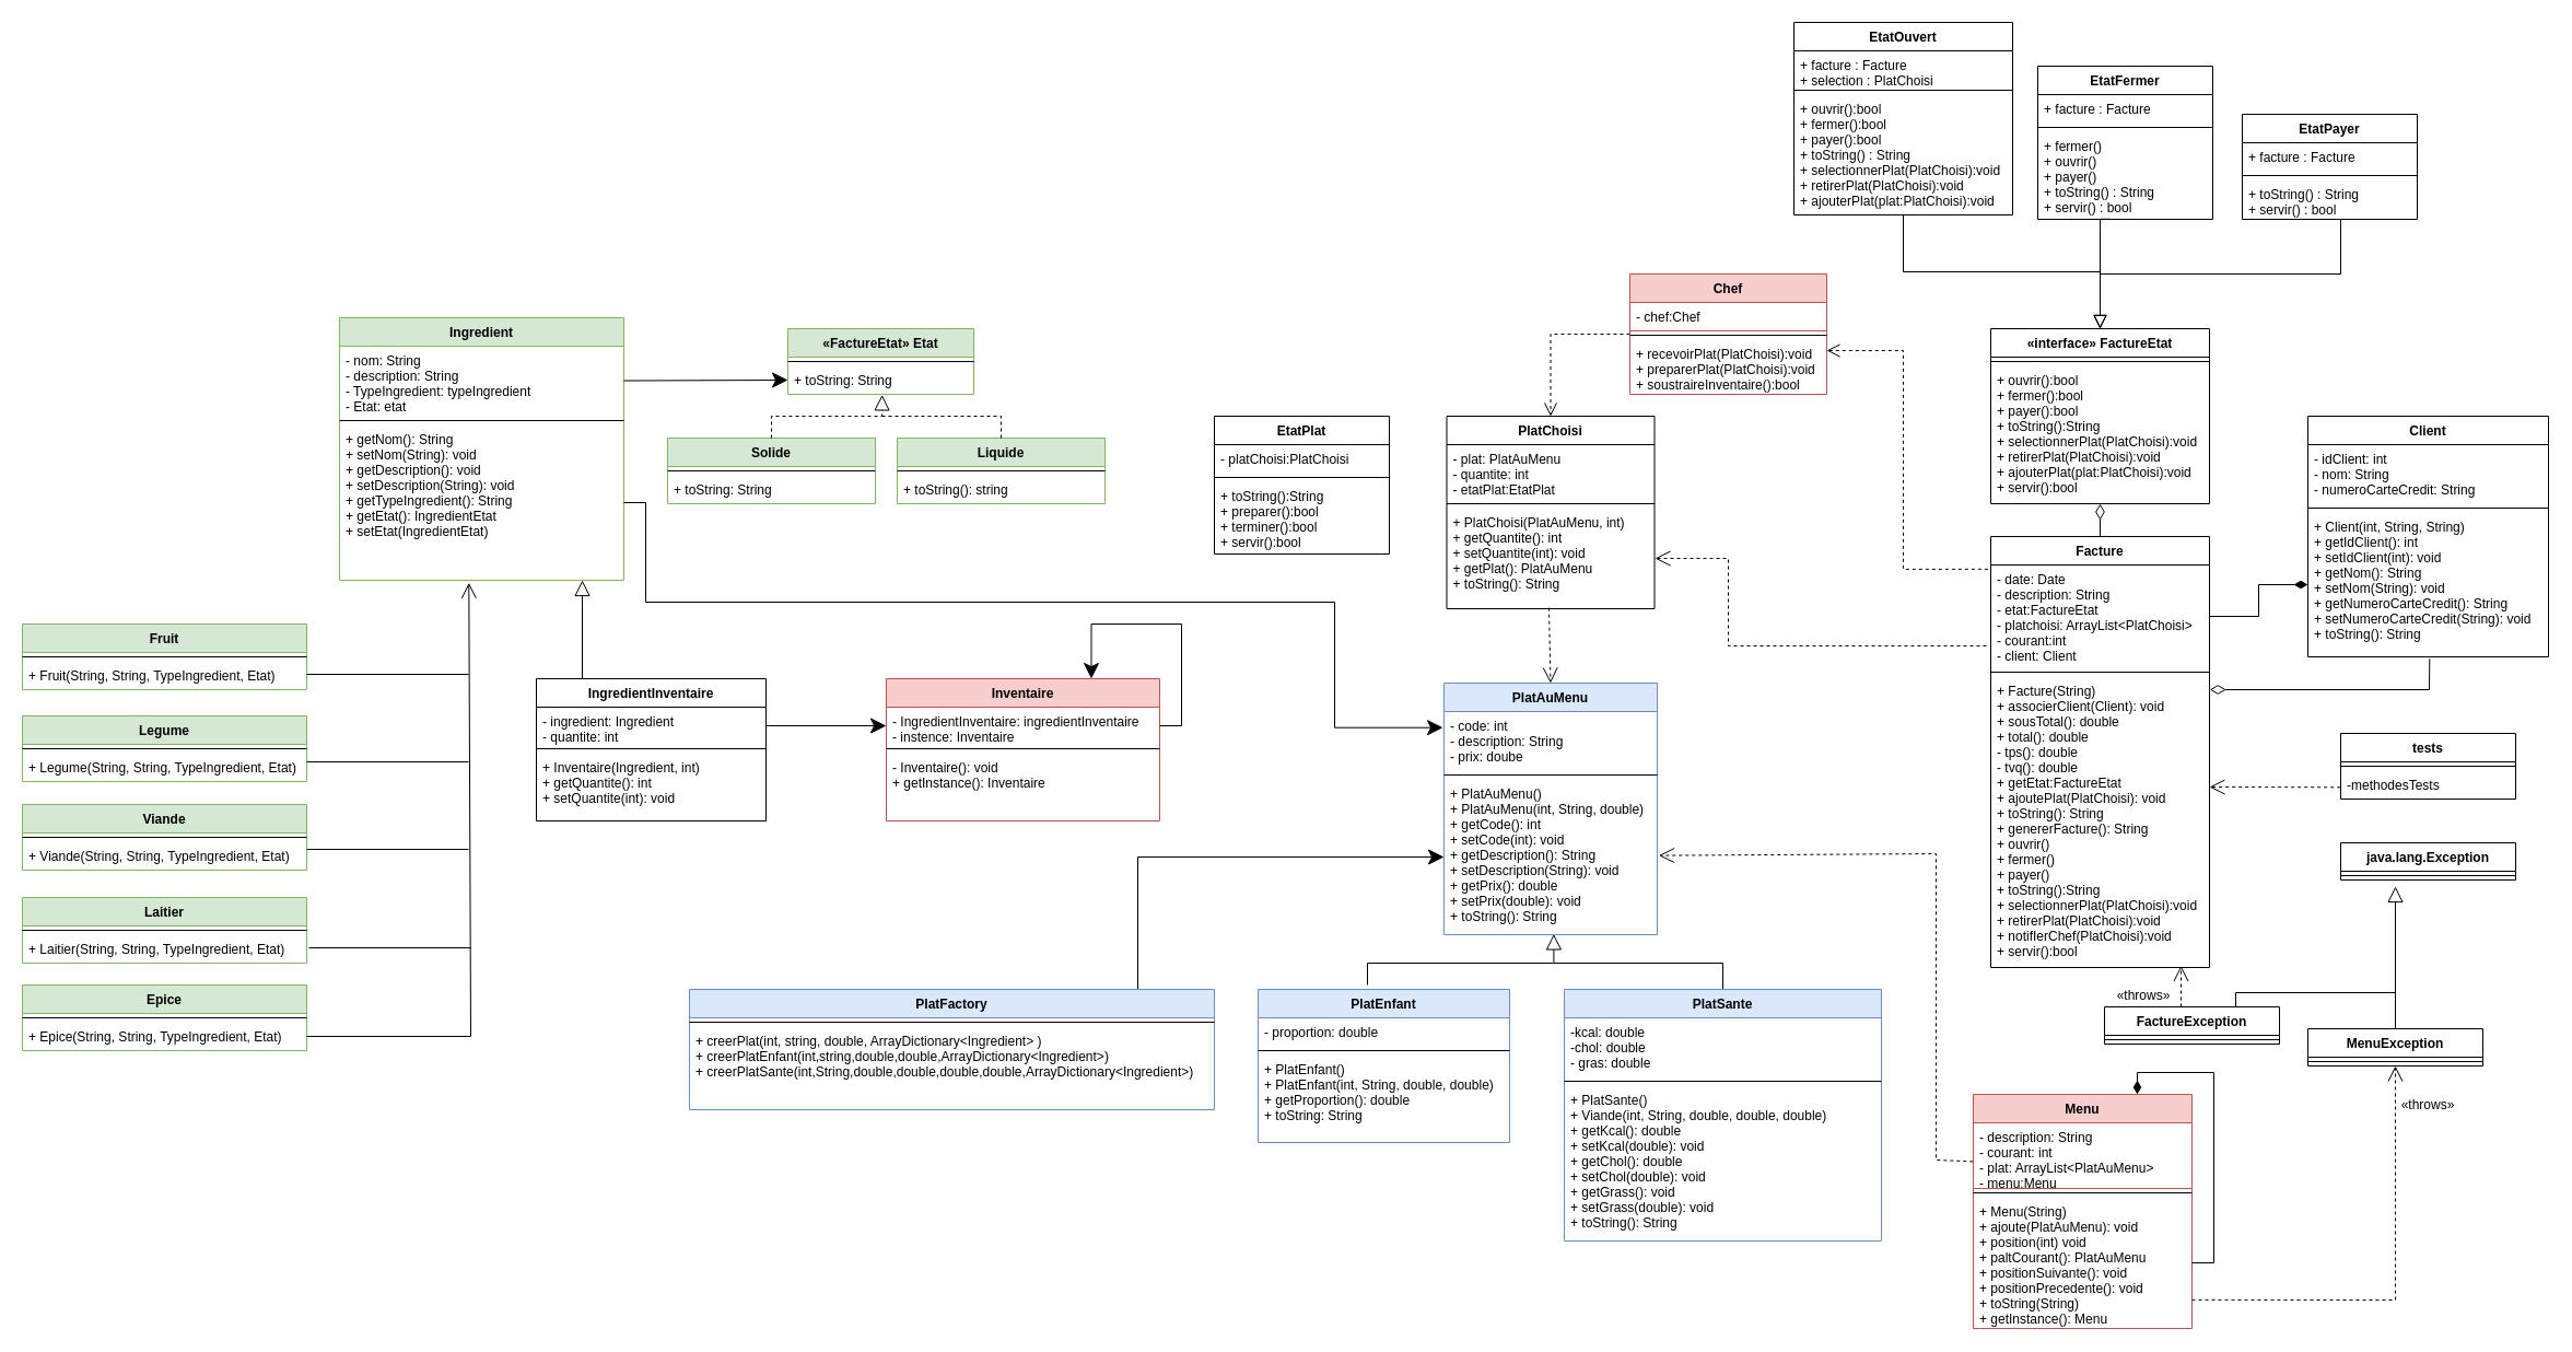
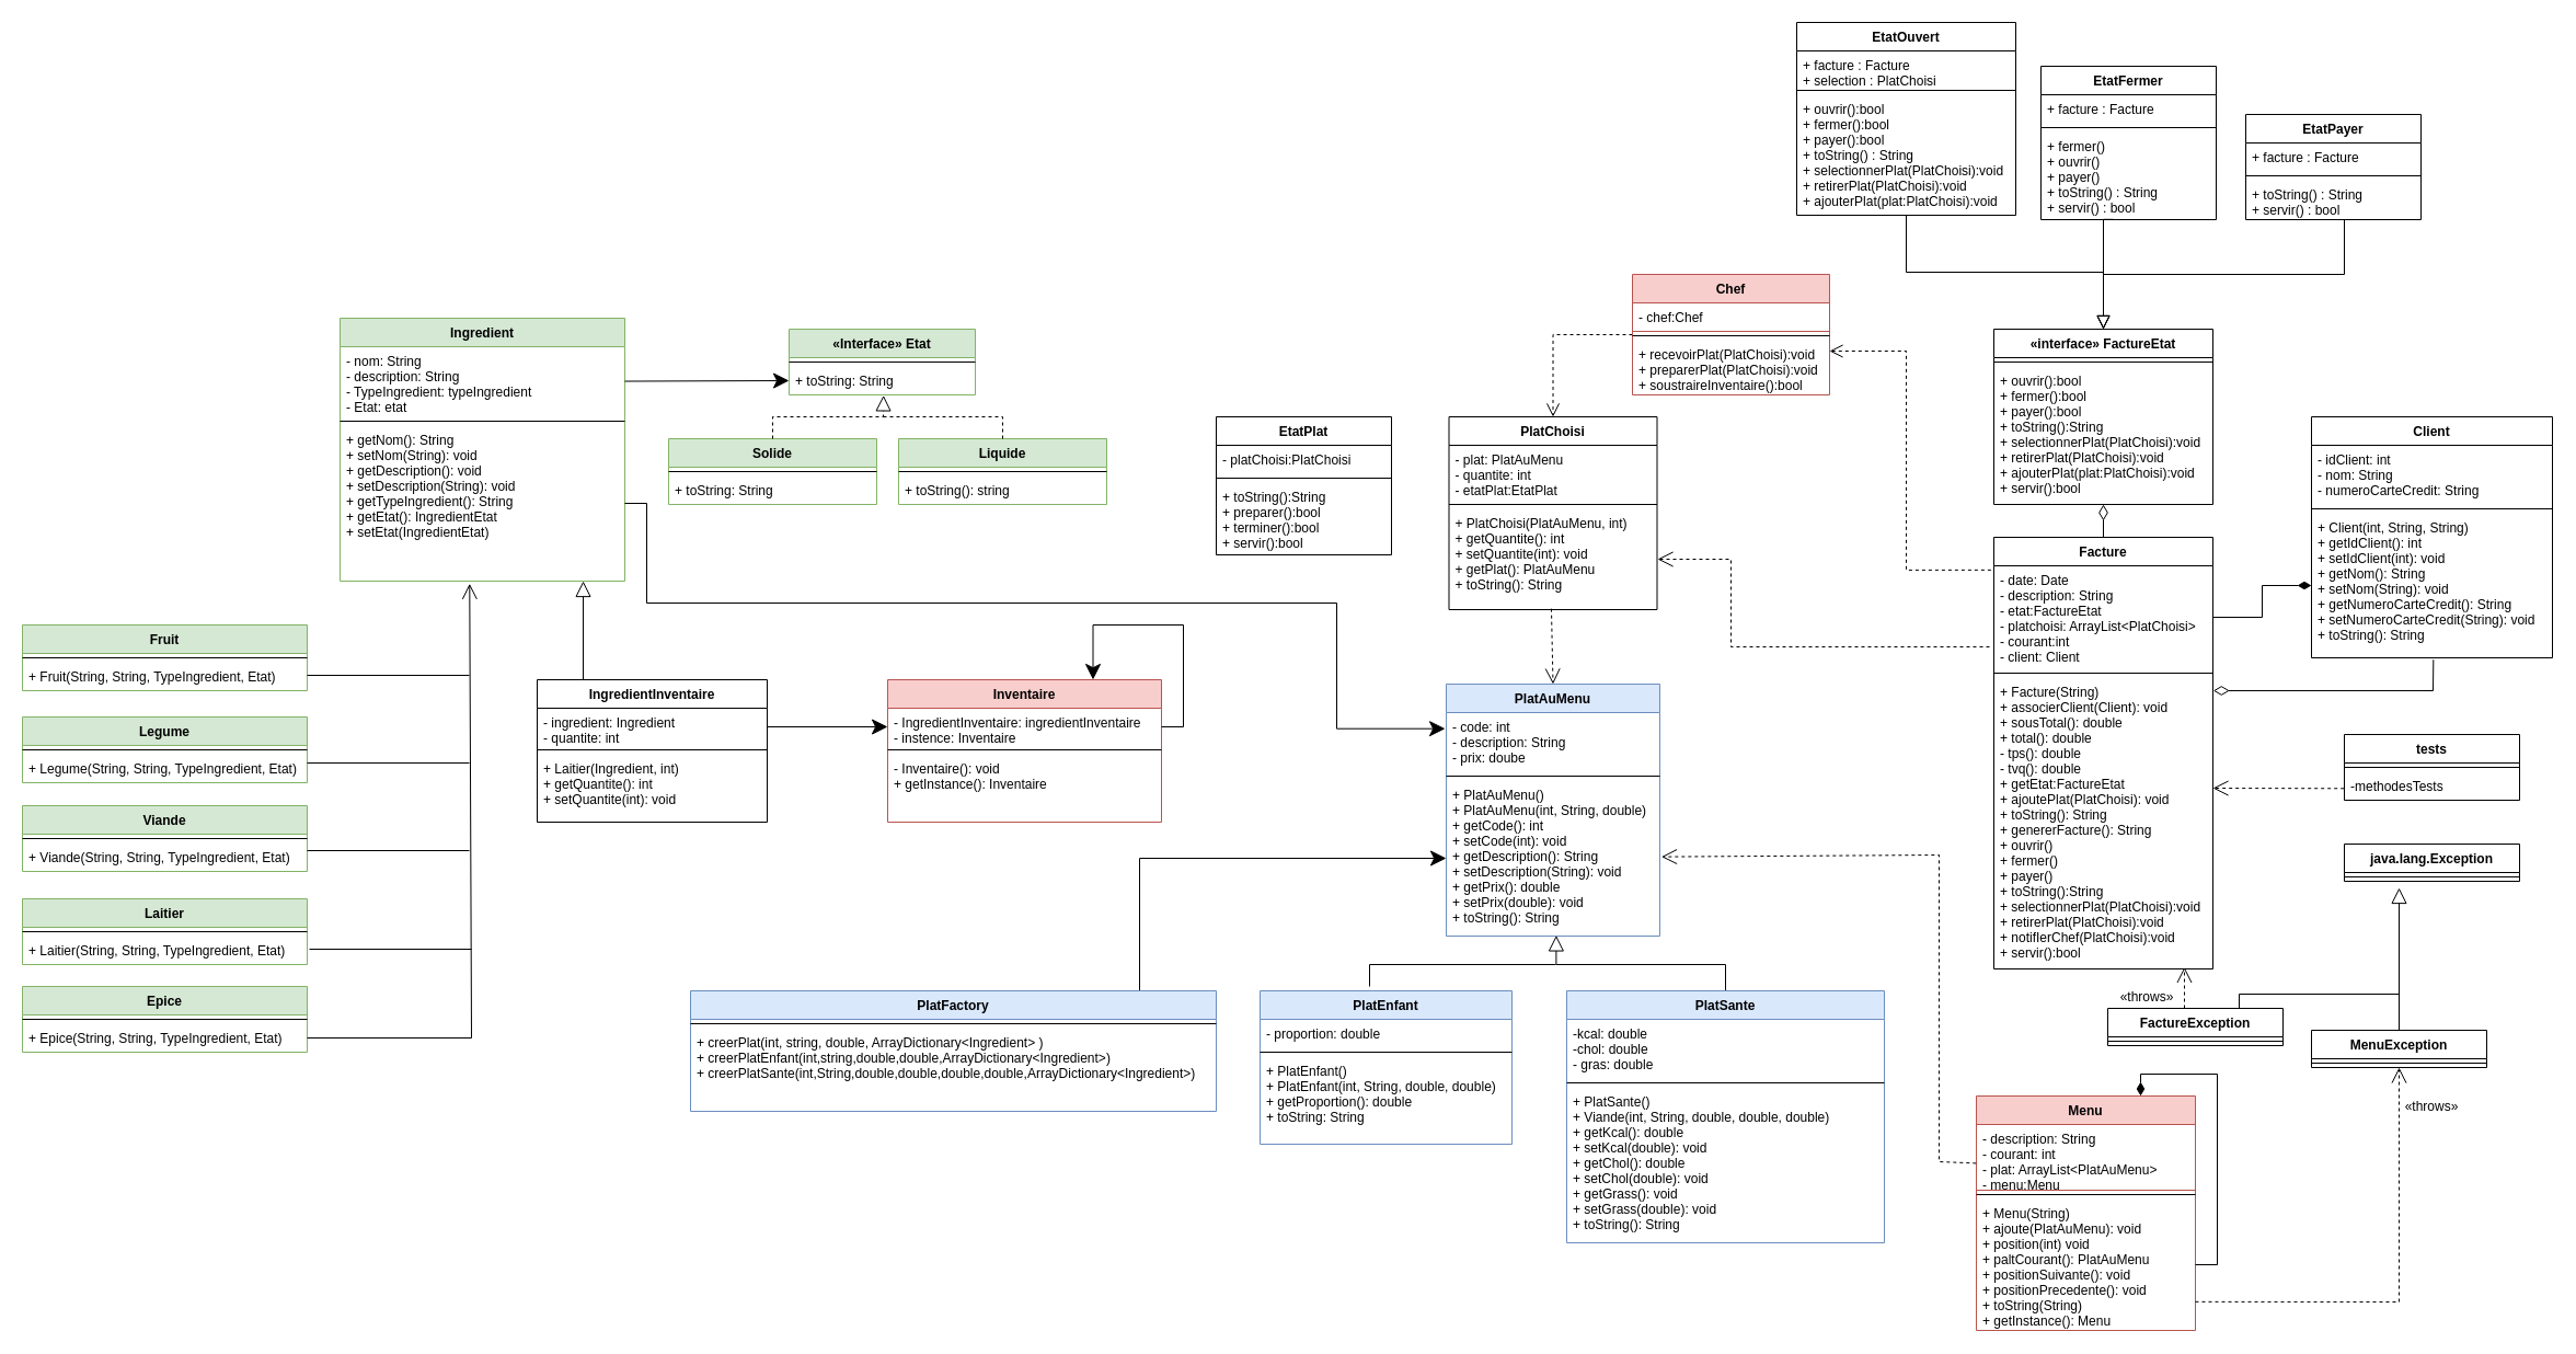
- <mxCell id="107" value="«FactureEtat» Etat" style="swimlane;fontStyle=1;align=center;verticalAlign=top;childLayout=stackLayout;horizontal=1;startSize=26;horizontalStack=0;resizeParent=1;resizeParentMax=0;resizeLast=0;collapsible=1;marginBottom=0;fillColor=#d5e8d4;strokeColor=#82b366;" vertex="1" parent="1"><mxGeometry x="720" y="300" width="170" height="60" as="geometry" /></mxCell>
+ <mxCell id="107" value="«Interface» Etat" style="swimlane;fontStyle=1;align=center;verticalAlign=top;childLayout=stackLayout;horizontal=1;startSize=26;horizontalStack=0;resizeParent=1;resizeParentMax=0;resizeLast=0;collapsible=1;marginBottom=0;fillColor=#d5e8d4;strokeColor=#82b366;" vertex="1" parent="1"><mxGeometry x="720" y="300" width="170" height="60" as="geometry" /></mxCell>
- <mxCell id="106" value="+ Inventaire(Ingredient, int)&#10;+ getQuantite(): int&#10;+ setQuantite(int): void&#10;" style="text;strokeColor=none;fillColor=none;align=left;verticalAlign=top;spacingLeft=4;spacingRight=4;overflow=hidden;rotatable=0;points=[[0,0.5],[1,0.5]];portConstraint=eastwest;" vertex="1" parent="103"><mxGeometry y="68" width="210" height="62" as="geometry" /></mxCell>
+ <mxCell id="106" value="+ Laitier(Ingredient, int)&#10;+ getQuantite(): int&#10;+ setQuantite(int): void&#10;" style="text;strokeColor=none;fillColor=none;align=left;verticalAlign=top;spacingLeft=4;spacingRight=4;overflow=hidden;rotatable=0;points=[[0,0.5],[1,0.5]];portConstraint=eastwest;" vertex="1" parent="103"><mxGeometry y="68" width="210" height="62" as="geometry" /></mxCell>
